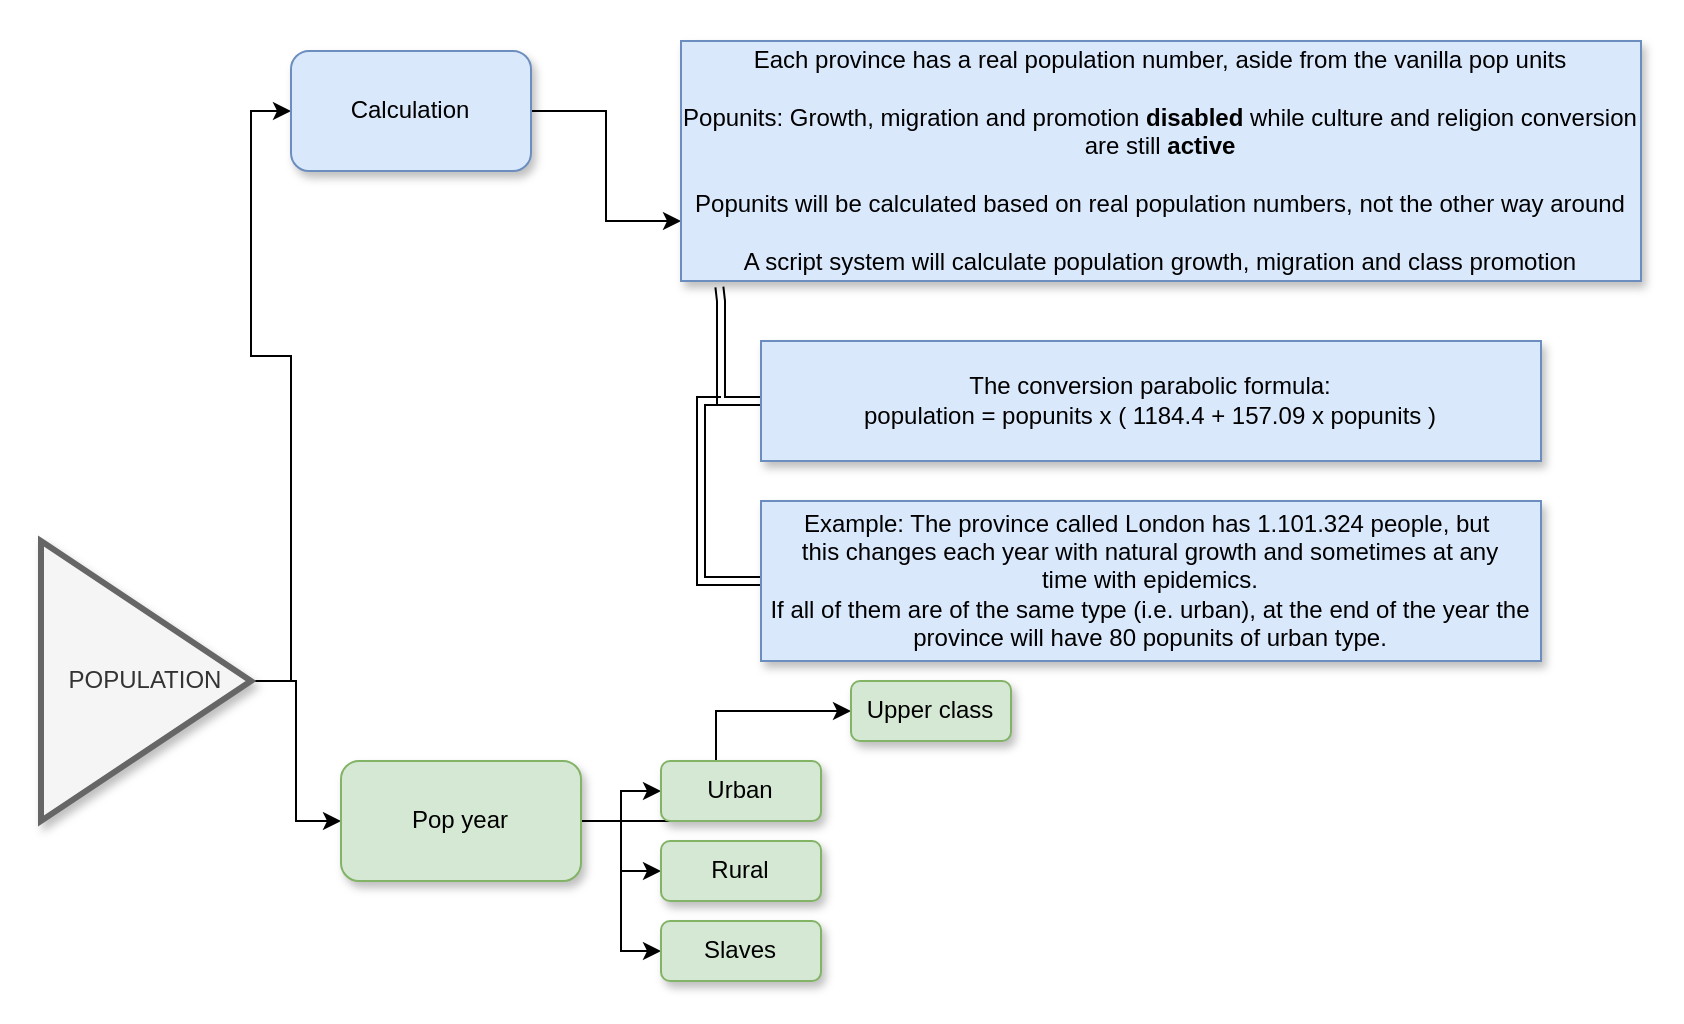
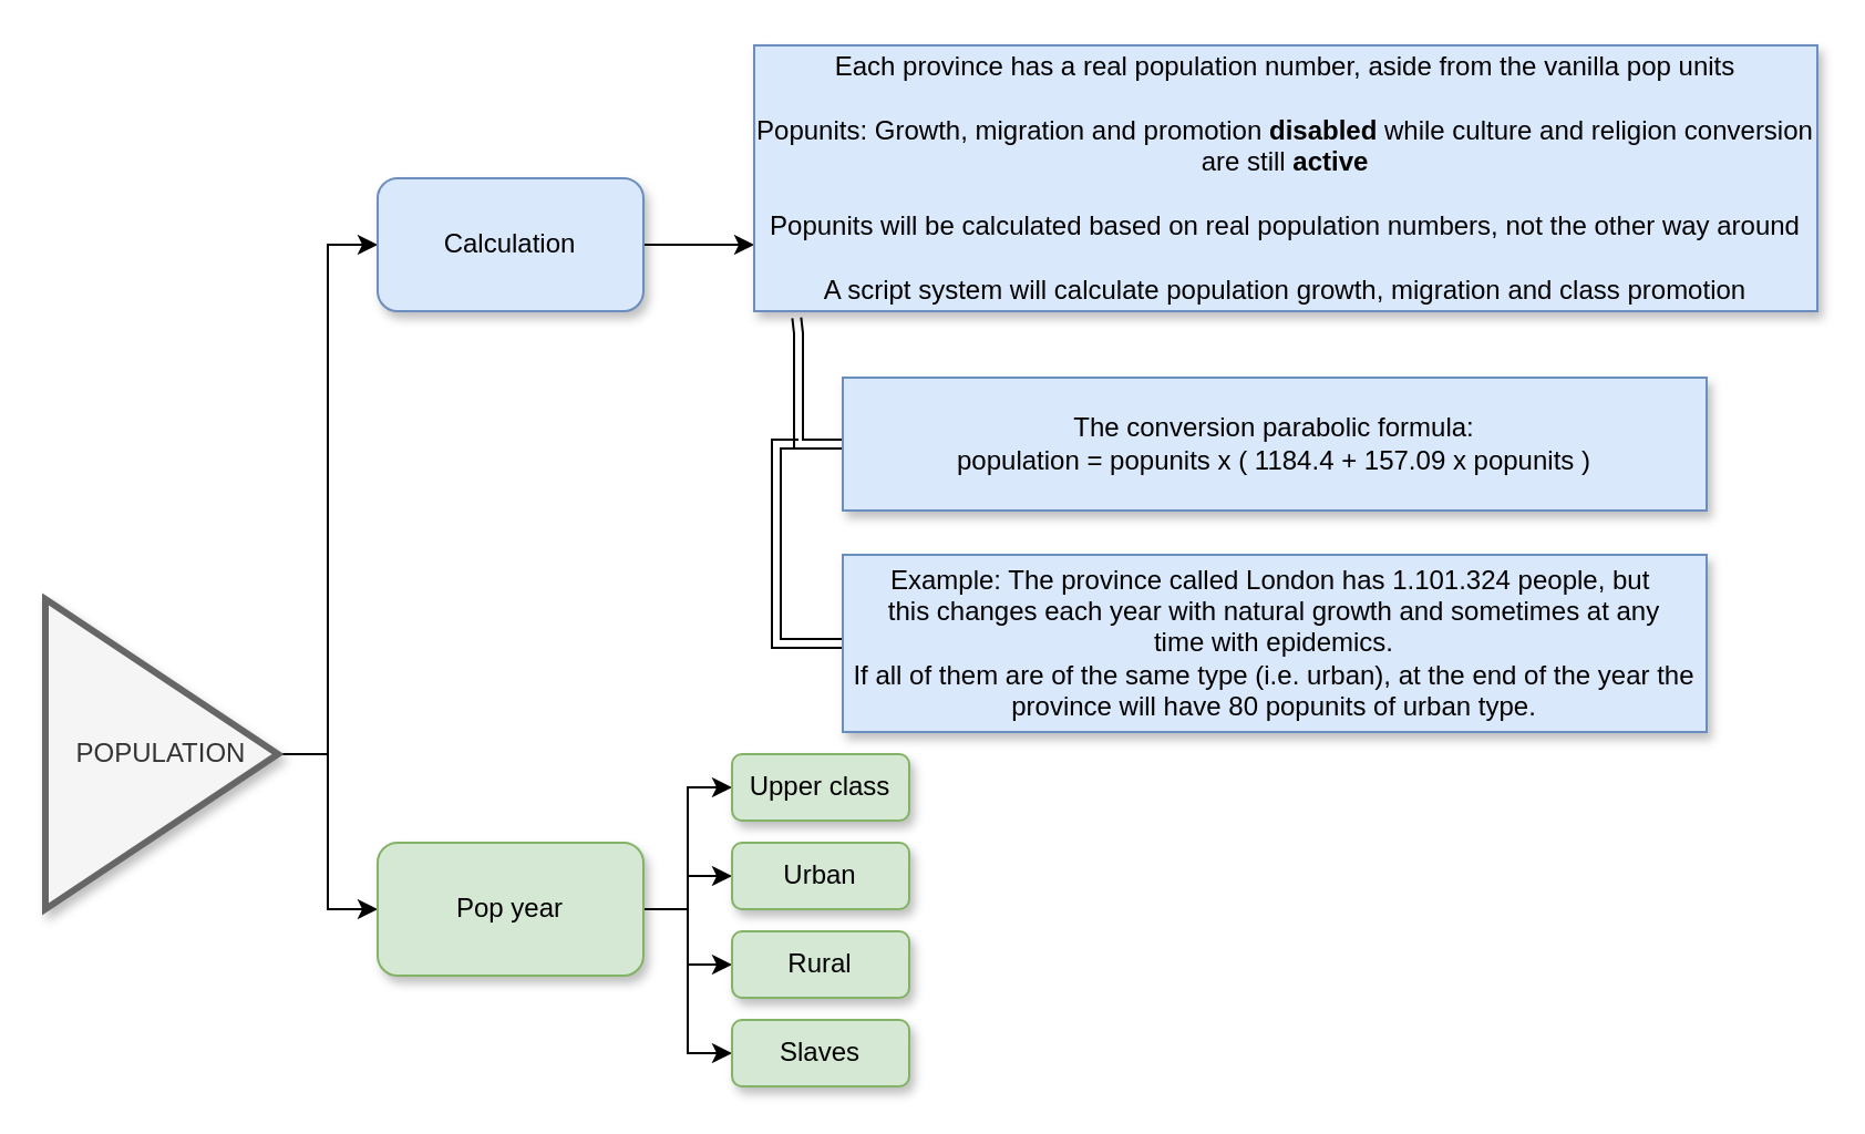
- <mxCell id="6" value="Calculation" style="rounded=1;whiteSpace=wrap;html=1;shadow=1;strokeWidth=1;fillColor=#dae8fc;strokeColor=#6c8ebf;" parent="1" vertex="1"><mxGeometry x="145" y="25" width="120" height="60" as="geometry" /></mxCell>
+ <mxCell id="6" value="Calculation" style="rounded=1;whiteSpace=wrap;html=1;shadow=1;strokeWidth=1;fillColor=#dae8fc;strokeColor=#6c8ebf;" parent="1" vertex="1"><mxGeometry x="170" y="80" width="120" height="60" as="geometry" /></mxCell>
- <mxCell id="17" value="Upper class" style="rounded=1;whiteSpace=wrap;html=1;shadow=1;strokeWidth=1;fillColor=#d5e8d4;strokeColor=#82b366;" parent="1" vertex="1"><mxGeometry x="425" y="340" width="80" height="30" as="geometry" /></mxCell>
+ <mxCell id="17" value="Upper class" style="rounded=1;whiteSpace=wrap;html=1;shadow=1;strokeWidth=1;fillColor=#d5e8d4;strokeColor=#82b366;" parent="1" vertex="1"><mxGeometry x="330" y="340" width="80" height="30" as="geometry" /></mxCell>
